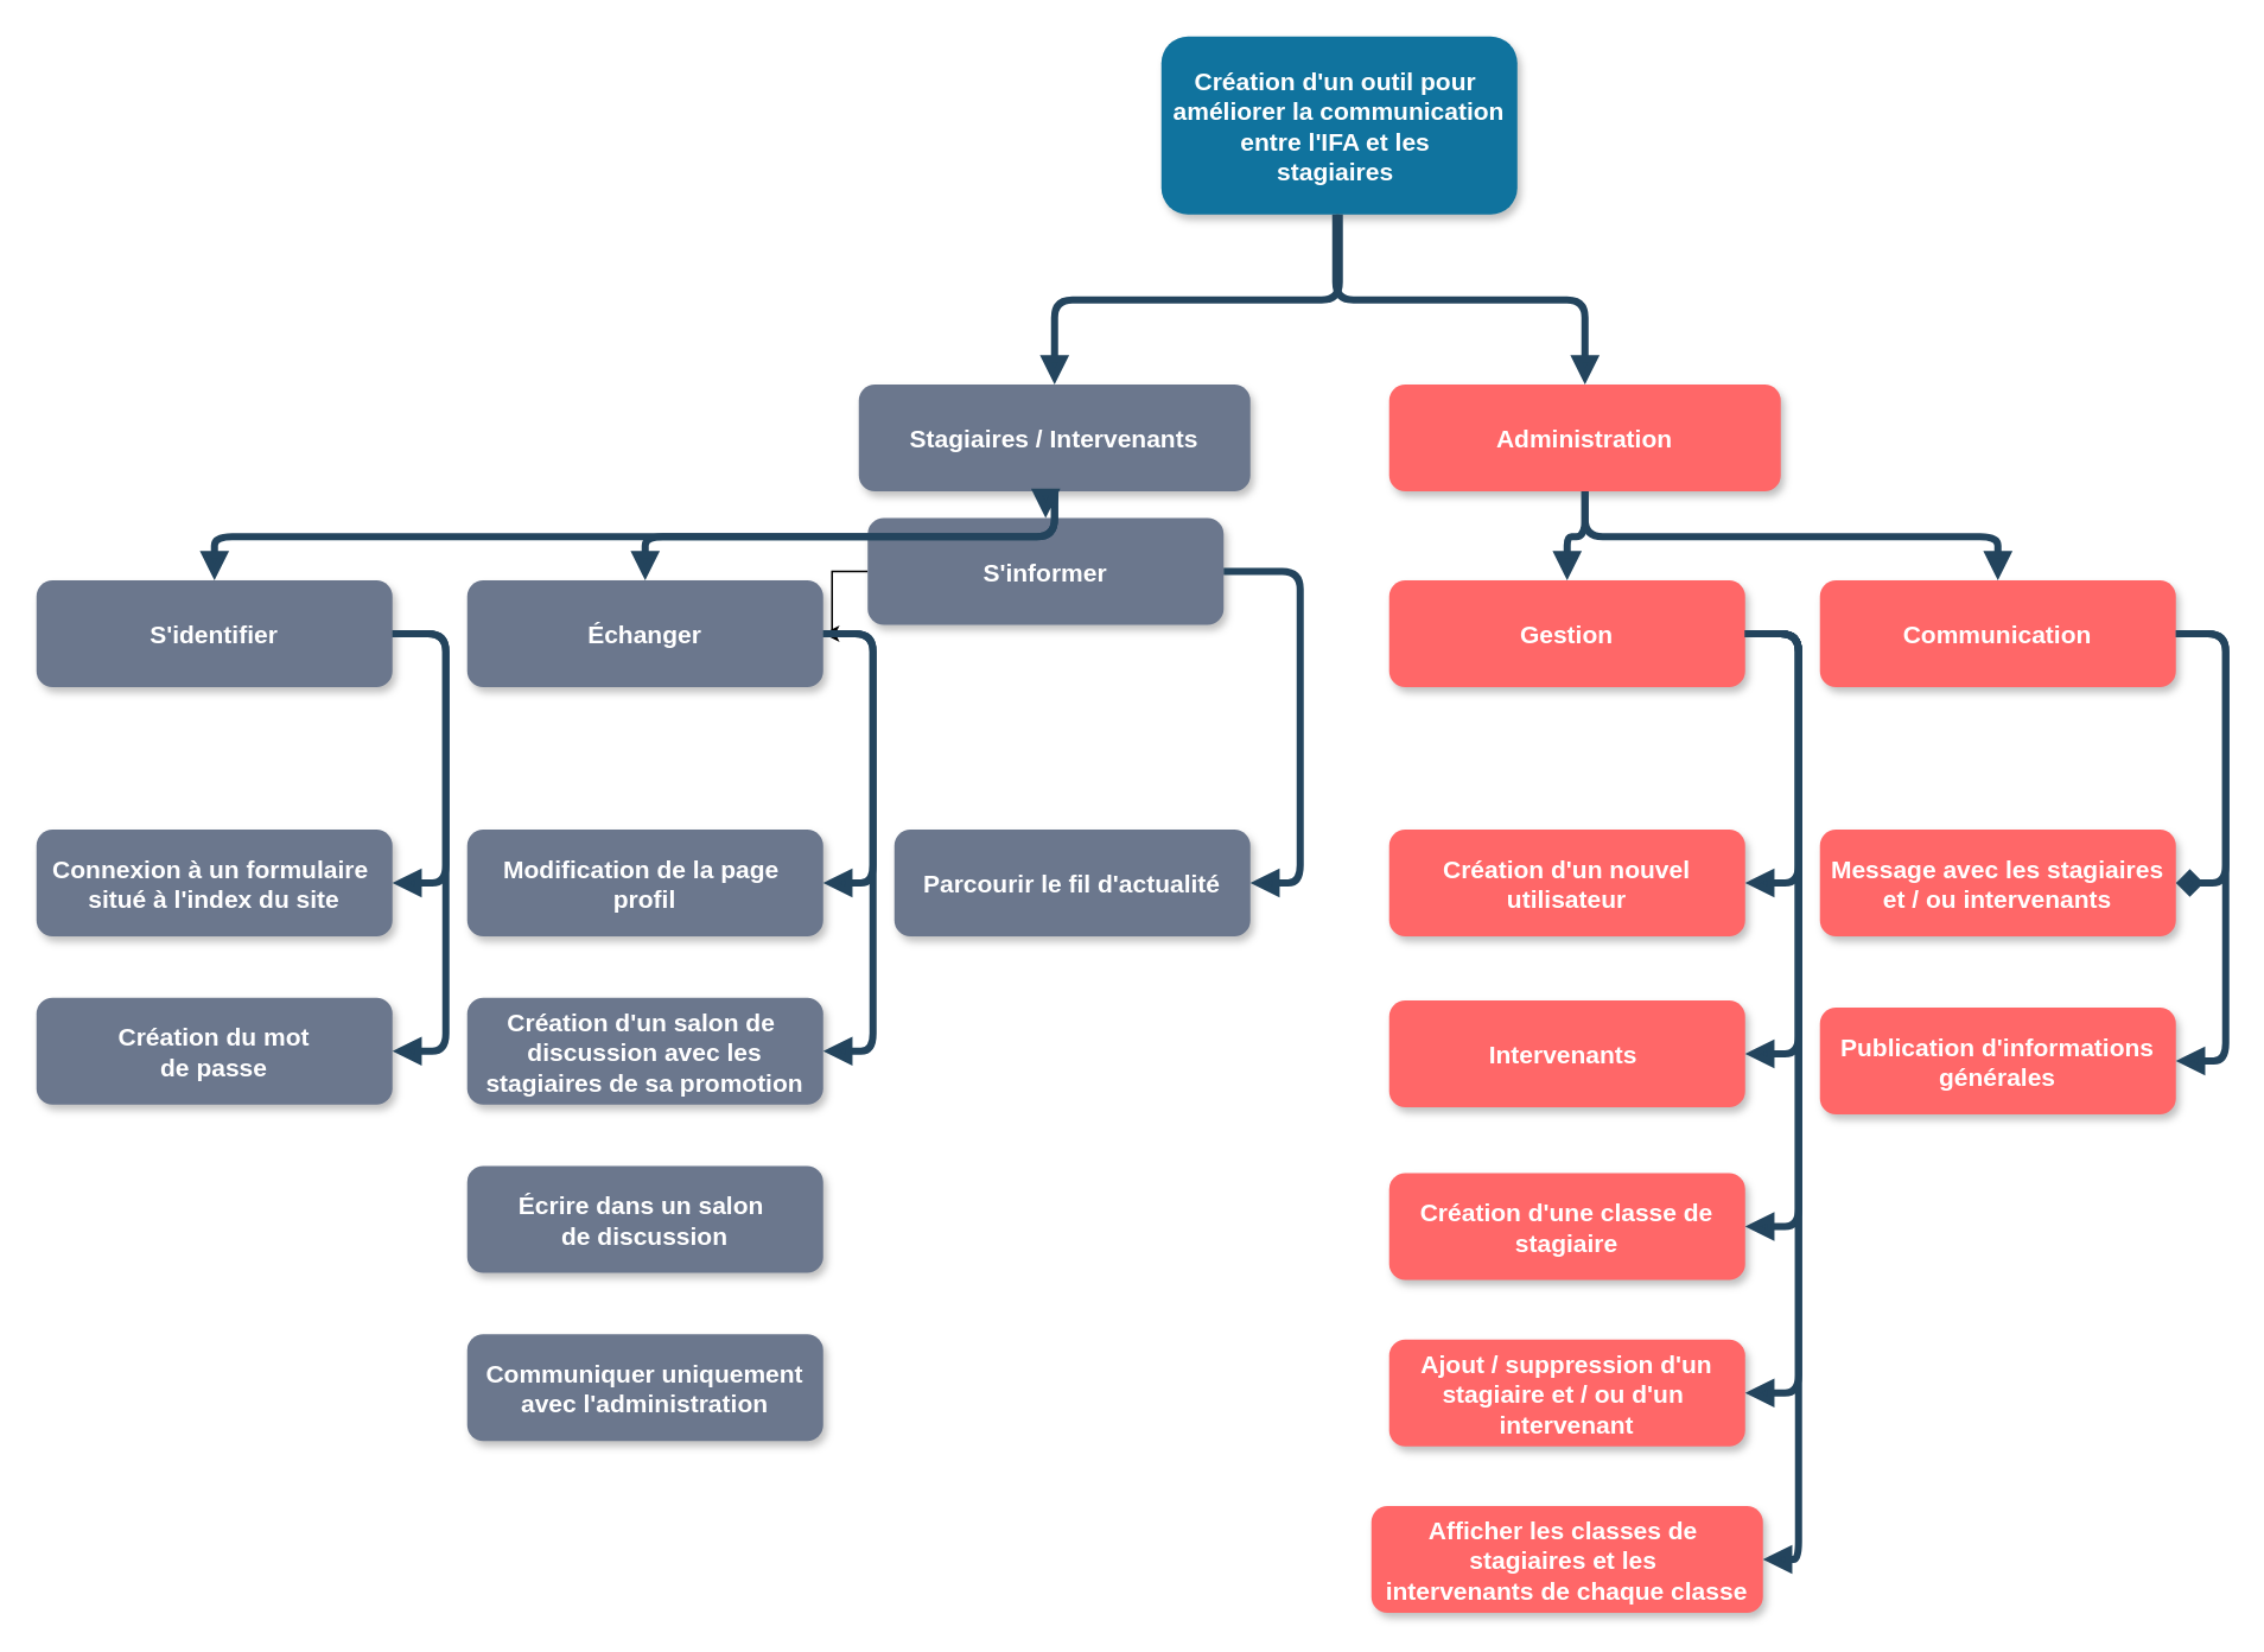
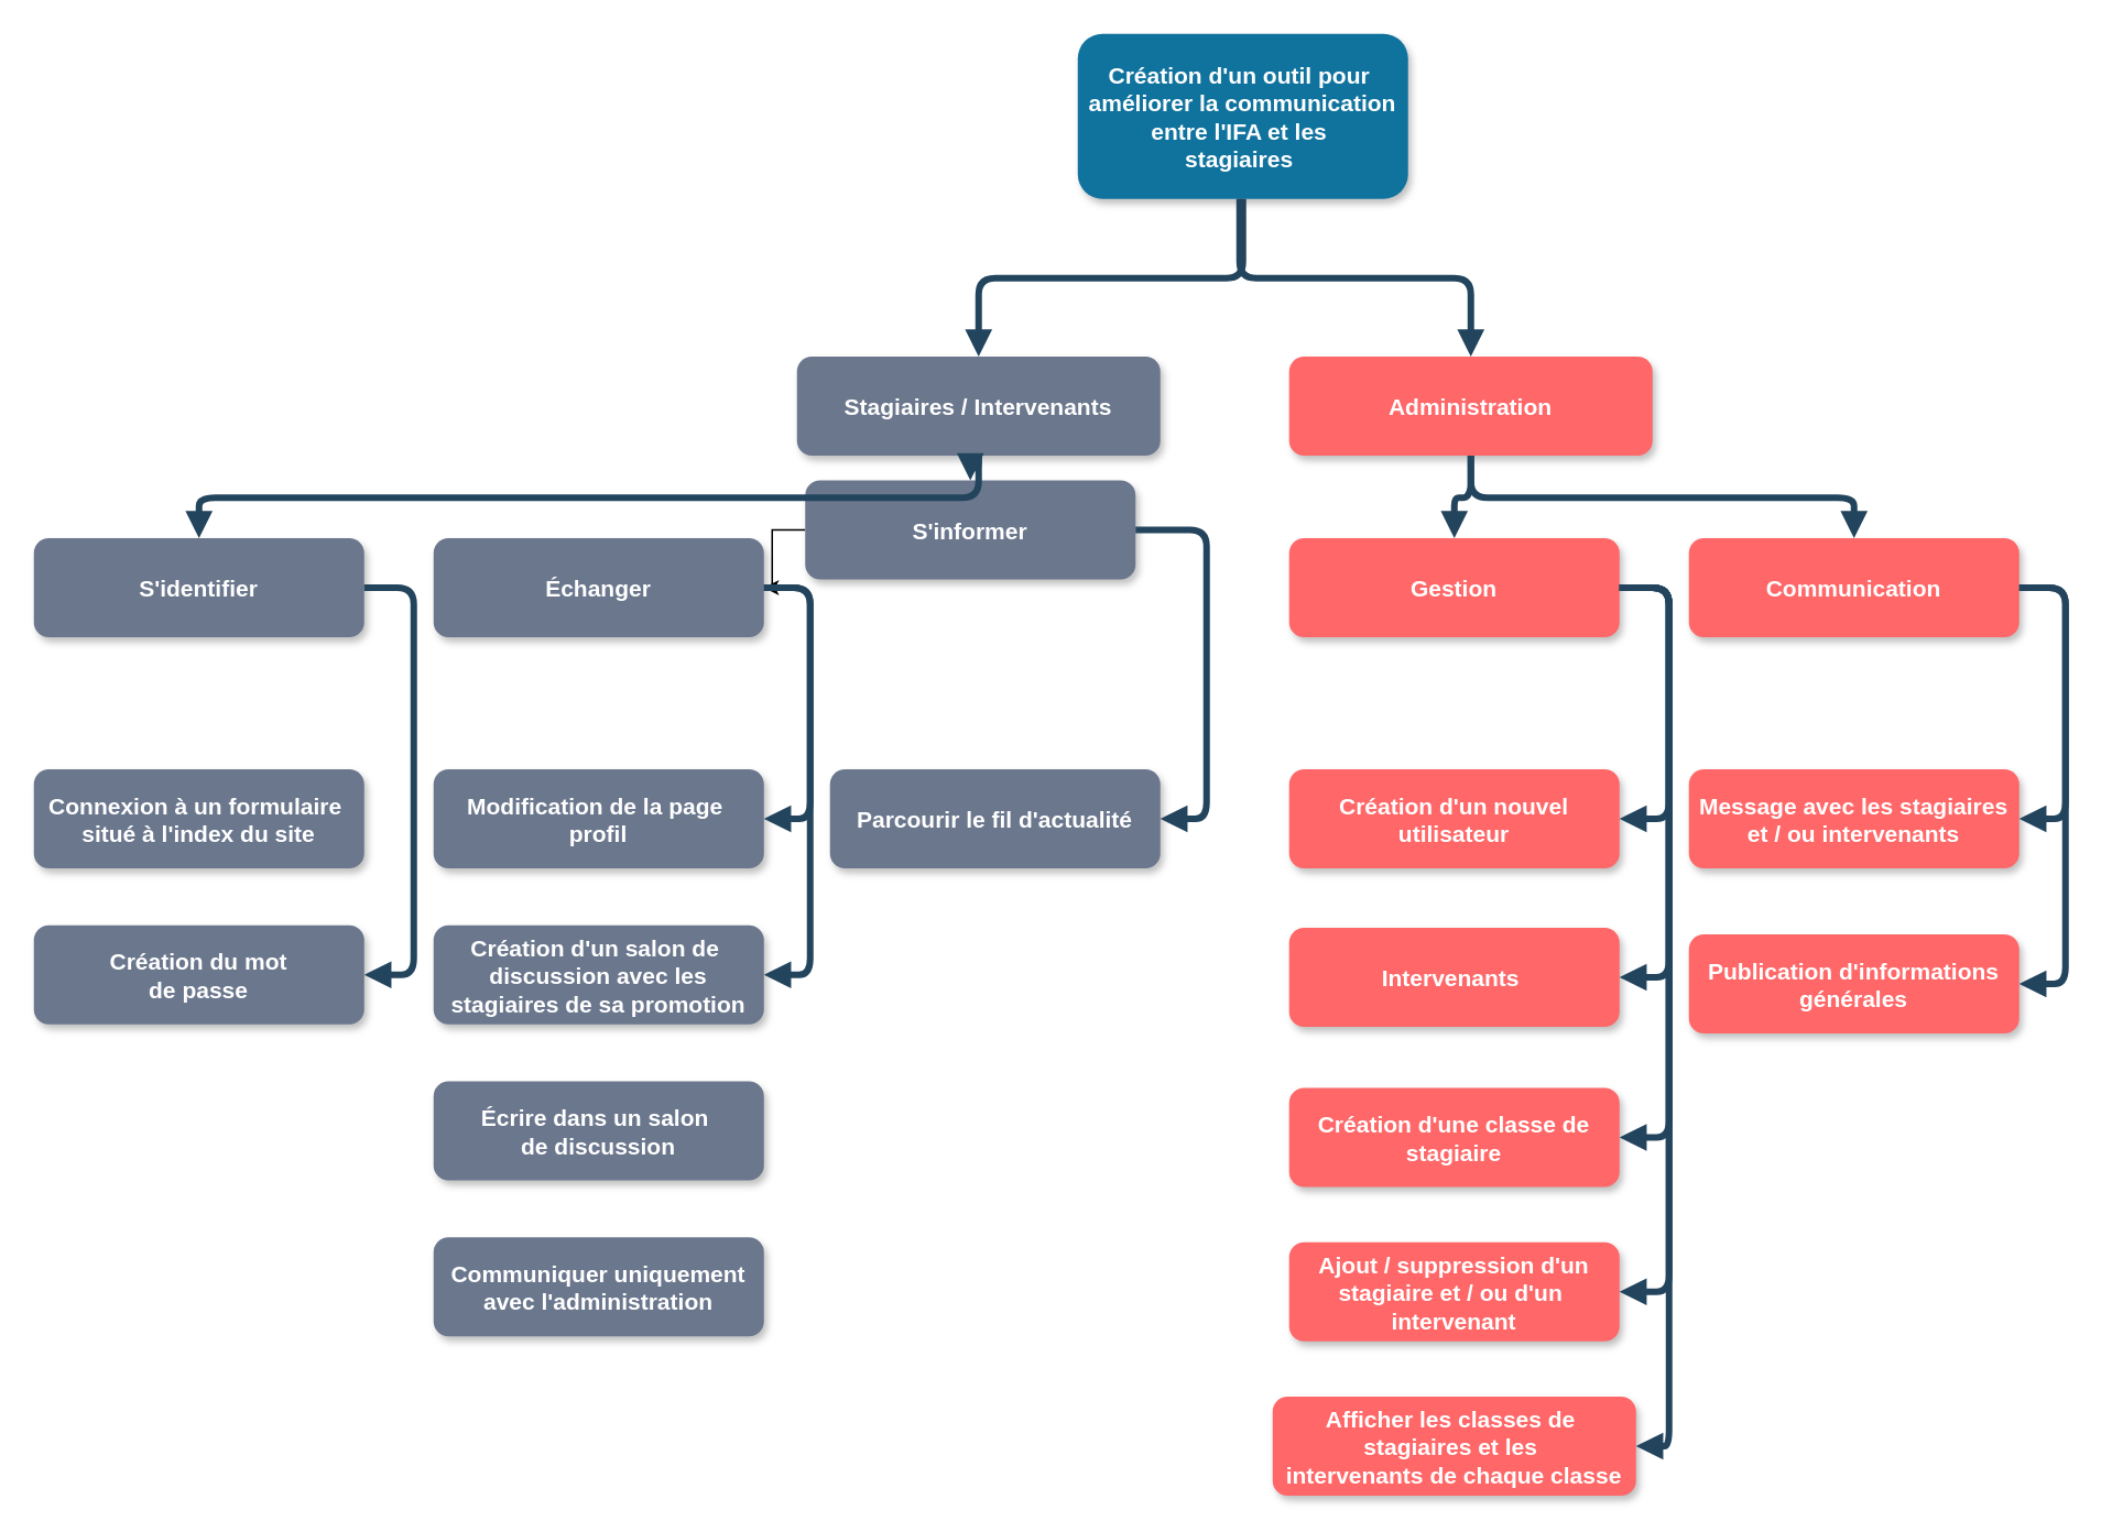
- <mxCell id="24" value="" style="edgeStyle=elbowEdgeStyle;elbow=vertical;strokeWidth=4;endArrow=block;endFill=1;fontStyle=1;strokeColor=#23445D;" parent="1" source="3" target="5" edge="1"><mxGeometry x="22" y="165.5" width="100" height="100" as="geometry"><mxPoint x="2" y="135.5" as="sourcePoint" /><mxPoint x="102" y="35.5" as="targetPoint" /></mxGeometry></mxCell>
- <mxCell id="42" value="" style="edgeStyle=elbowEdgeStyle;elbow=vertical;strokeWidth=4;endArrow=diamond;endFill=1;fontStyle=1;strokeColor=#23445D;exitX=1;exitY=0.5;exitDx=0;exitDy=0;entryX=1;entryY=0.5;entryDx=0;entryDy=0;" edge="1" parent="1" source="29" target="21"><mxGeometry x="381.5" y="213.5" width="100" height="100" as="geometry"><mxPoint x="990" y="365.333" as="sourcePoint" /><mxPoint x="1280" y="490" as="targetPoint" /><Array as="points"><mxPoint x="1250" y="420" /><mxPoint x="888.5" y="502.5" /><mxPoint x="838.5" y="482.5" /><mxPoint x="828.5" y="492.5" /></Array></mxGeometry></mxCell>
+ <mxCell id="42" value="" style="edgeStyle=elbowEdgeStyle;elbow=vertical;strokeWidth=4;endArrow=block;endFill=1;fontStyle=1;strokeColor=#23445D;exitX=1;exitY=0.5;exitDx=0;exitDy=0;entryX=1;entryY=0.5;entryDx=0;entryDy=0;" edge="1" parent="1" source="29" target="21"><mxGeometry x="381.5" y="213.5" width="100" height="100" as="geometry"><mxPoint x="990" y="365.333" as="sourcePoint" /><mxPoint x="1280" y="490" as="targetPoint" /><Array as="points"><mxPoint x="1250" y="420" /><mxPoint x="888.5" y="502.5" /><mxPoint x="838.5" y="482.5" /><mxPoint x="828.5" y="492.5" /></Array></mxGeometry></mxCell>
- <mxCell id="32" value="" style="edgeStyle=elbowEdgeStyle;elbow=vertical;strokeWidth=4;endArrow=block;endFill=1;fontStyle=1;strokeColor=#23445D;exitX=1;exitY=0.5;exitDx=0;exitDy=0;entryX=1;entryY=0.5;entryDx=0;entryDy=0;" edge="1" parent="1" source="4" target="9"><mxGeometry x="32" y="175.5" width="100" height="100" as="geometry"><mxPoint x="602" y="285.5" as="sourcePoint" /><mxPoint x="130" y="335.5" as="targetPoint" /><Array as="points"><mxPoint x="250" y="425" /></Array></mxGeometry></mxCell>
